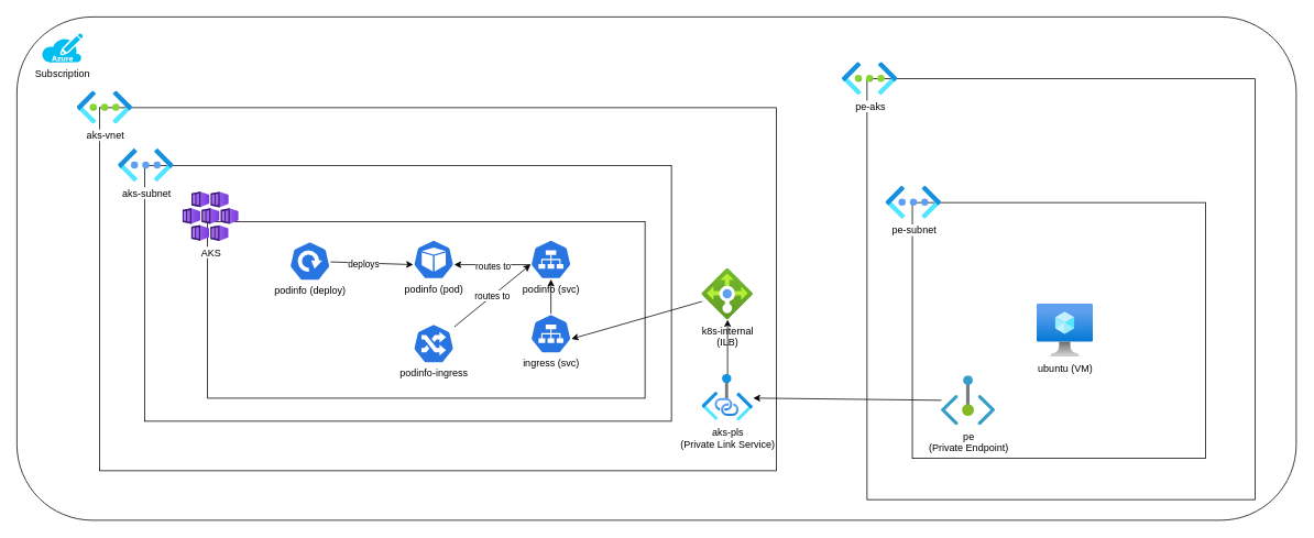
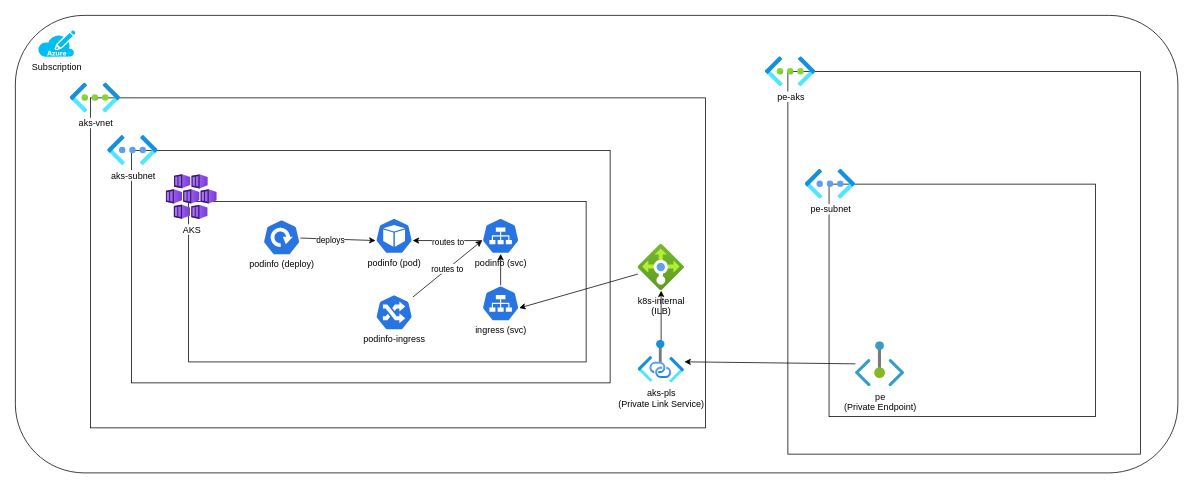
- <mxCell id="30" value="ubuntu (VM)" style="aspect=fixed;html=1;points=[];align=center;image;fontSize=12;image=img/lib/azure2/compute/Virtual_Machine.svg;" parent="1" vertex="1"><mxGeometry x="1255.5" y="368" width="69" height="64" as="geometry" /></mxCell>
